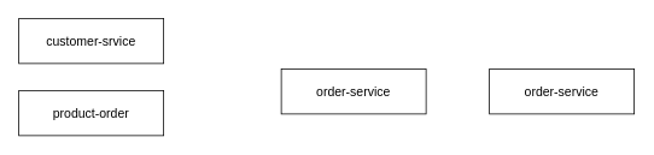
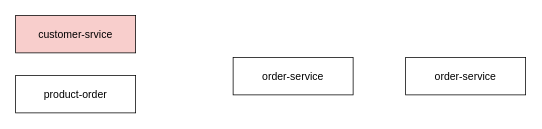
- <mxCell id="2" value="customer-srvice" style="rounded=0;whiteSpace=wrap;html=1;fontSize=14;" vertex="1" parent="1"><mxGeometry x="20" y="20" width="160" height="50" as="geometry" /></mxCell>
+ <mxCell id="2" value="customer-srvice" style="rounded=0;whiteSpace=wrap;html=1;fontSize=14;fillColor=#f8cecc;" vertex="1" parent="1"><mxGeometry x="20" y="20" width="160" height="50" as="geometry" /></mxCell>
